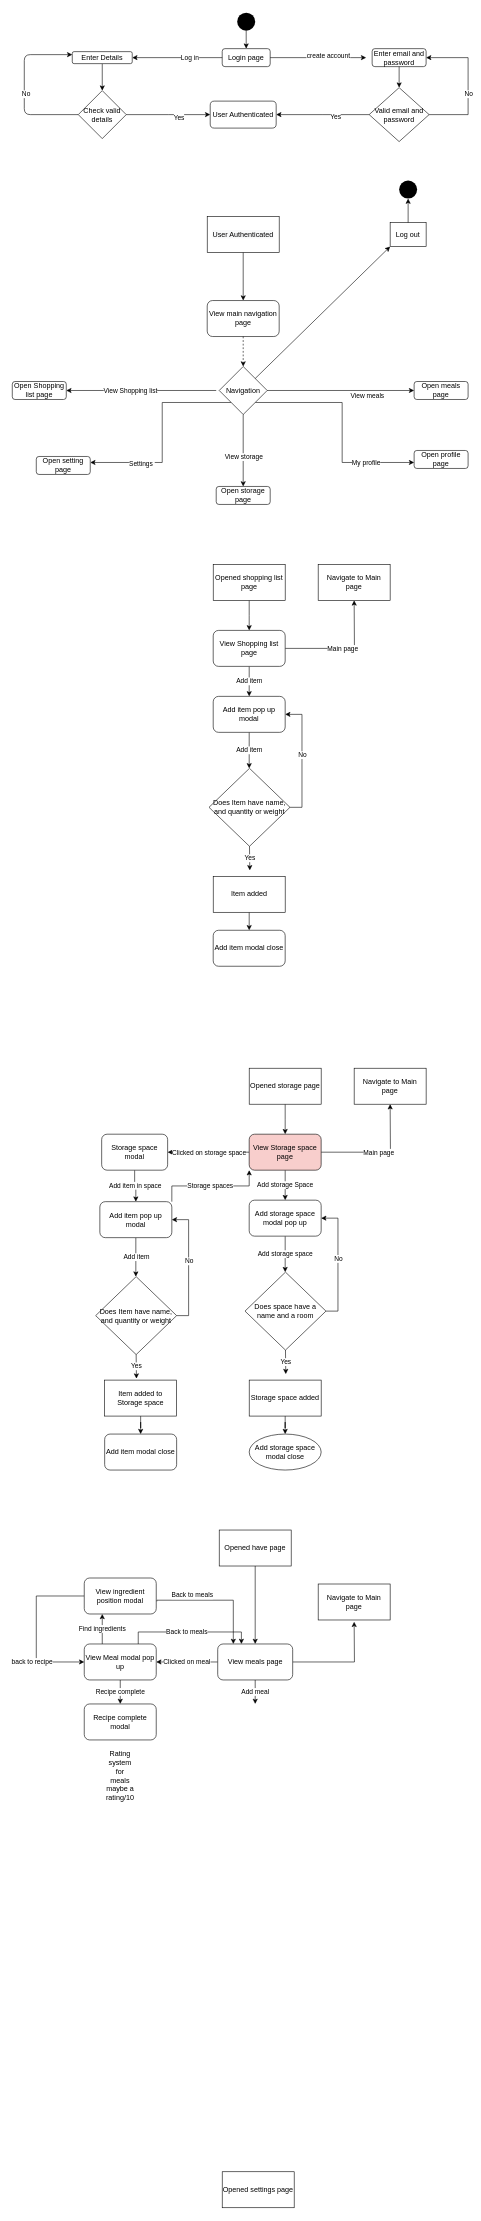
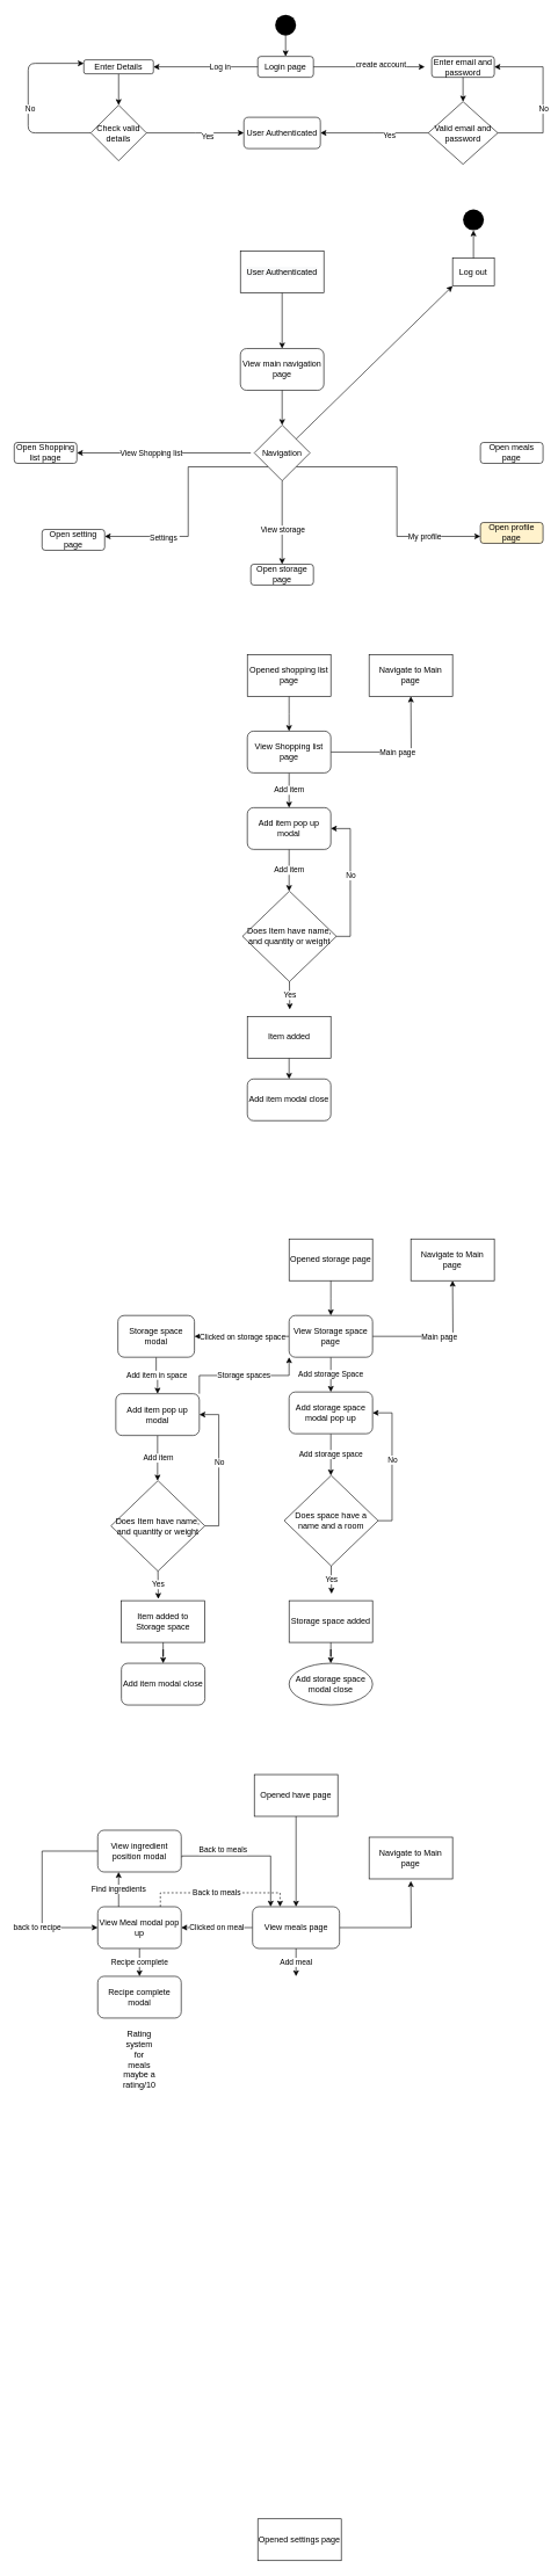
- <mxCell id="31" value="" style="endArrow=classic;html=1;exitX=0.5;exitY=1;exitDx=0;exitDy=0;dashed=1;" parent="1" source="25" target="30" edge="1"><mxGeometry width="50" height="50" relative="1" as="geometry"><mxPoint x="390" y="510" as="sourcePoint" /><mxPoint x="440" y="460" as="targetPoint" /></mxGeometry></mxCell>
+ <mxCell id="31" value="" style="endArrow=classic;html=1;exitX=0.5;exitY=1;exitDx=0;exitDy=0;" parent="1" source="25" target="30" edge="1"><mxGeometry width="50" height="50" relative="1" as="geometry"><mxPoint x="390" y="510" as="sourcePoint" /><mxPoint x="440" y="460" as="targetPoint" /></mxGeometry></mxCell>
- <mxCell id="32" value="" style="endArrow=classic;html=1;exitX=1;exitY=0.5;exitDx=0;exitDy=0;entryX=0;entryY=0.5;entryDx=0;entryDy=0;" parent="1" source="30" edge="1" target="43"><mxGeometry width="50" height="50" relative="1" as="geometry"><mxPoint x="390" y="510" as="sourcePoint" /><mxPoint x="630" y="570" as="targetPoint" /></mxGeometry></mxCell>
- <mxCell id="33" value="View meals" style="edgeLabel;html=1;align=center;verticalAlign=middle;resizable=0;points=[];" parent="32" vertex="1" connectable="0"><mxGeometry x="0.446" y="-3" relative="1" as="geometry"><mxPoint x="-10.2" y="5.2" as="offset" /></mxGeometry></mxCell>
- <mxCell id="46" value="Open profile page" style="rounded=1;whiteSpace=wrap;html=1;" parent="1" vertex="1"><mxGeometry x="690" y="750" width="90" height="30" as="geometry" /></mxCell>
+ <mxCell id="46" value="Open profile page" style="rounded=1;whiteSpace=wrap;html=1;fillColor=#fff2cc;" parent="1" vertex="1"><mxGeometry x="690" y="750" width="90" height="30" as="geometry" /></mxCell>
- <mxCell id="70" value="View Storage space page" style="rounded=1;whiteSpace=wrap;html=1;fillColor=#f8cecc;" vertex="1" parent="1"><mxGeometry x="415" y="1890" width="120" height="60" as="geometry" /></mxCell>
+ <mxCell id="70" value="View Storage space page" style="rounded=1;whiteSpace=wrap;html=1;" vertex="1" parent="1"><mxGeometry x="415" y="1890" width="120" height="60" as="geometry" /></mxCell>
- <mxCell id="102" style="edgeStyle=orthogonalEdgeStyle;rounded=0;orthogonalLoop=1;jettySize=auto;html=1;exitX=0.75;exitY=0;exitDx=0;exitDy=0;entryX=0.316;entryY=0;entryDx=0;entryDy=0;entryPerimeter=0;" edge="1" parent="1" source="106" target="100"><mxGeometry relative="1" as="geometry" /></mxCell>
+ <mxCell id="102" style="edgeStyle=orthogonalEdgeStyle;rounded=0;orthogonalLoop=1;jettySize=auto;html=1;exitX=0.75;exitY=0;exitDx=0;exitDy=0;entryX=0.316;entryY=0;entryDx=0;entryDy=0;entryPerimeter=0;dashed=1;" edge="1" parent="1" source="106" target="100"><mxGeometry relative="1" as="geometry" /></mxCell>
